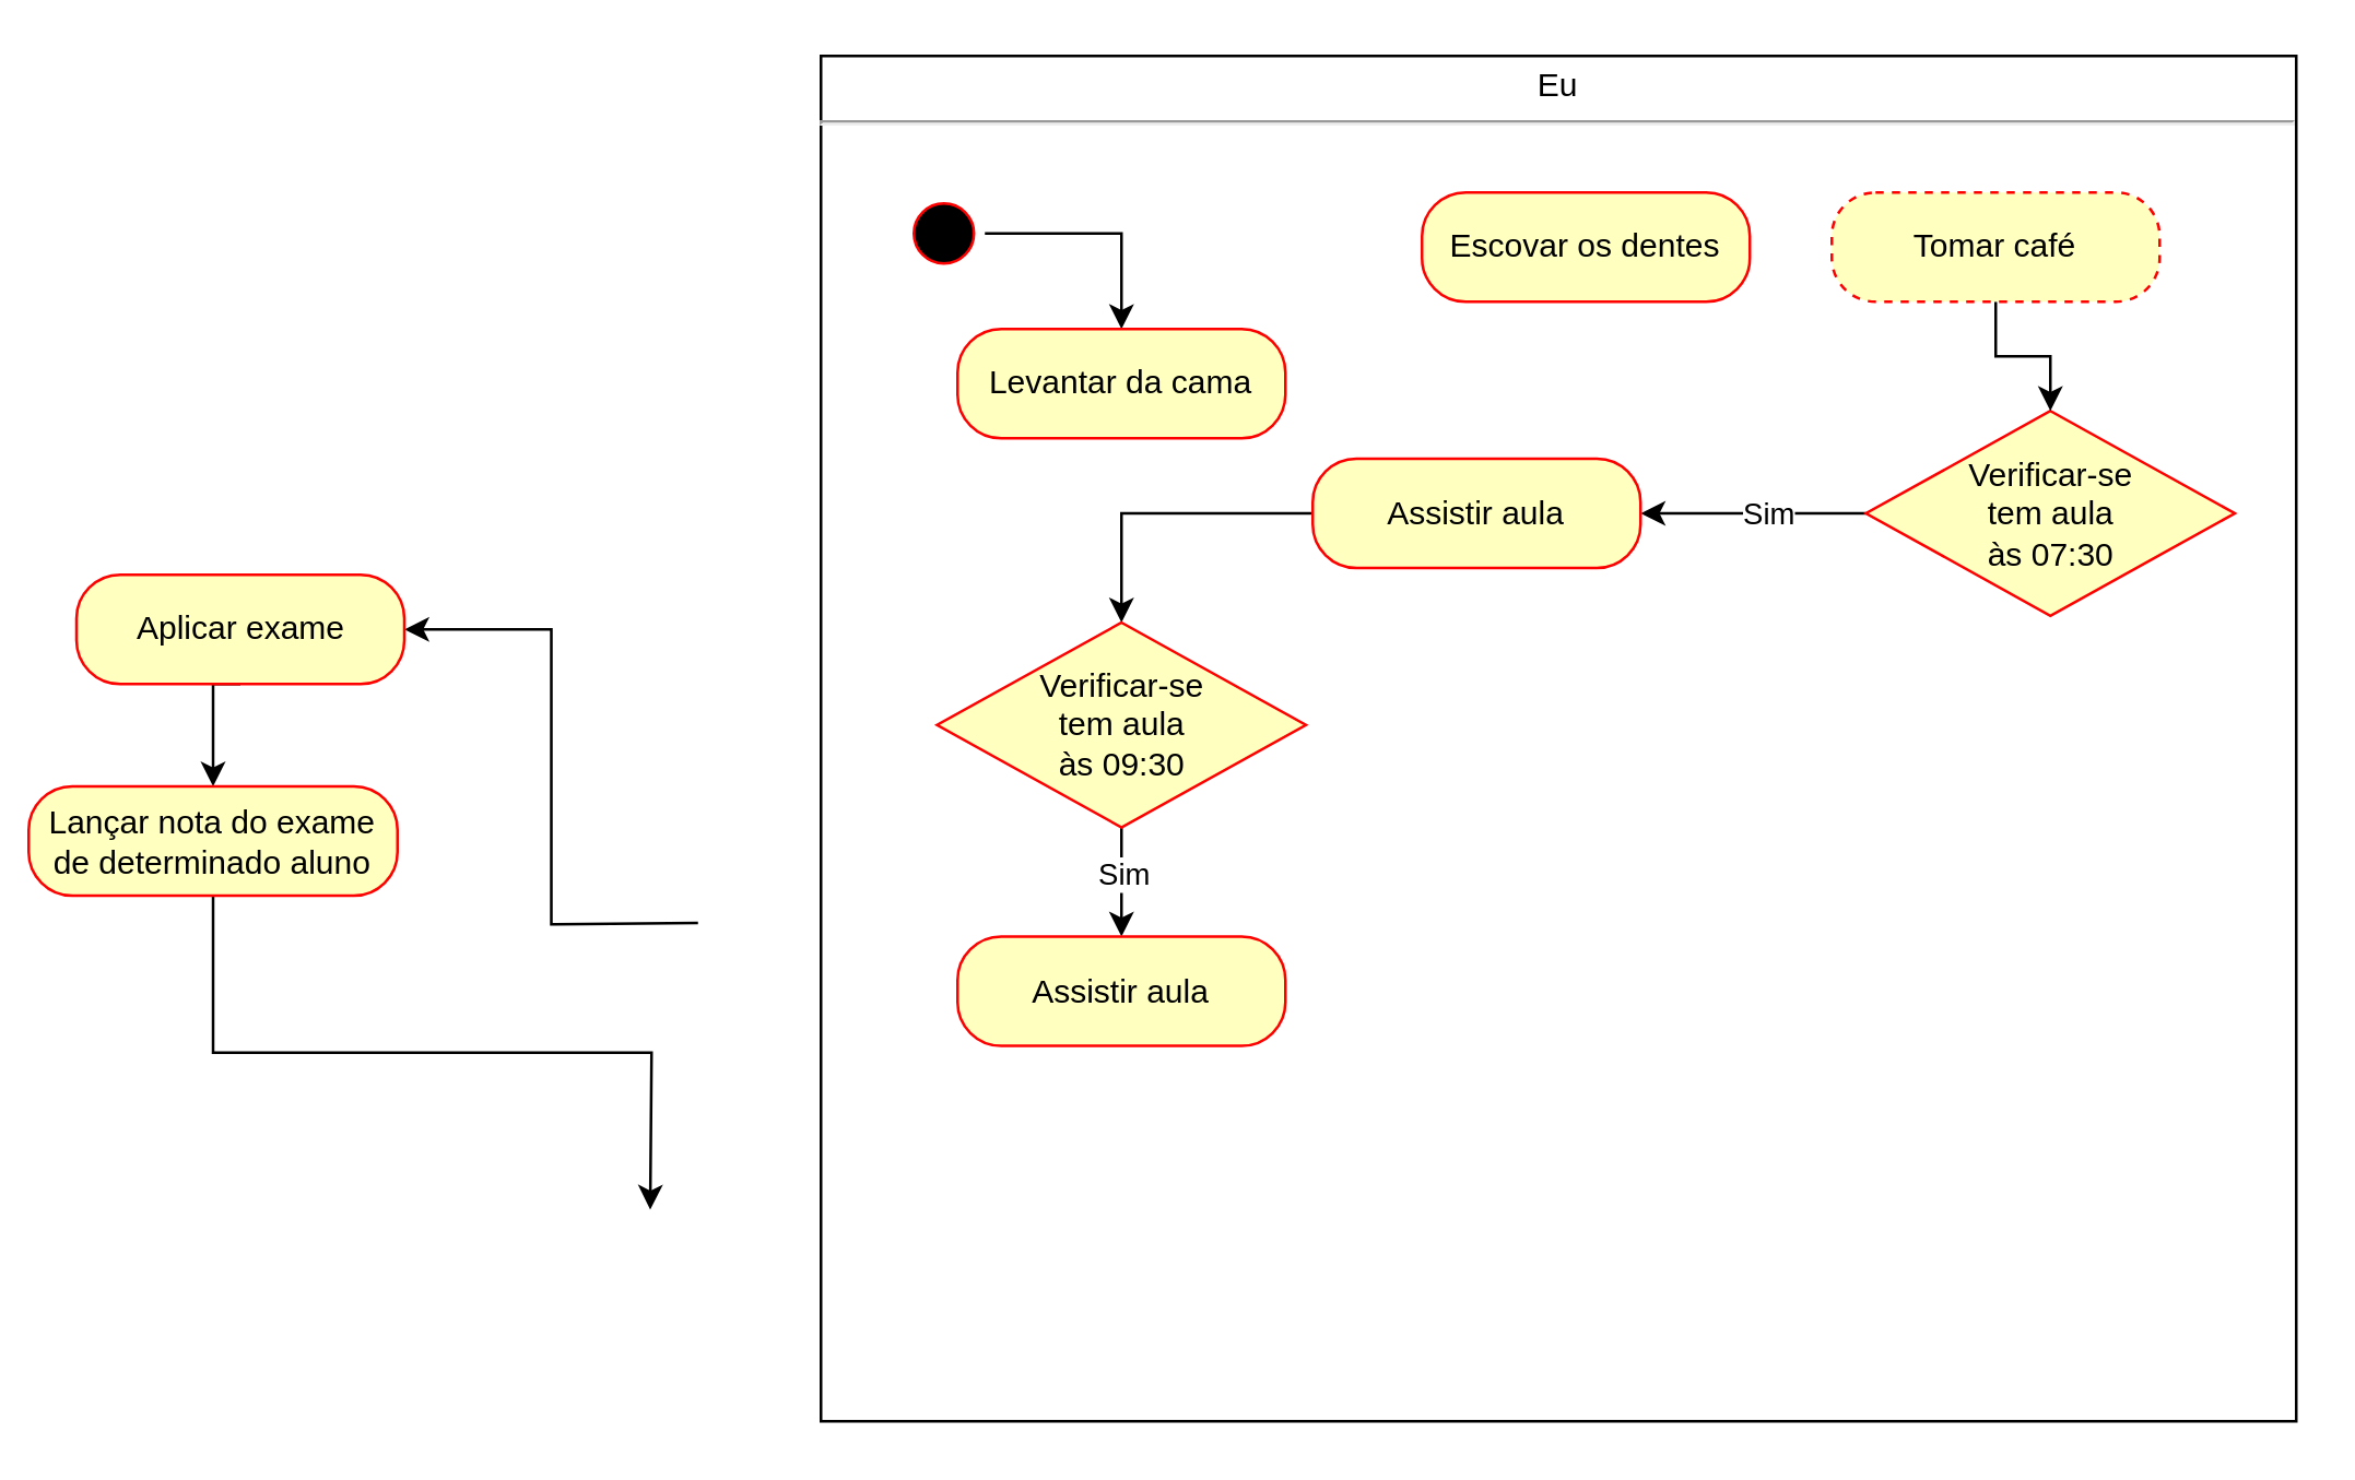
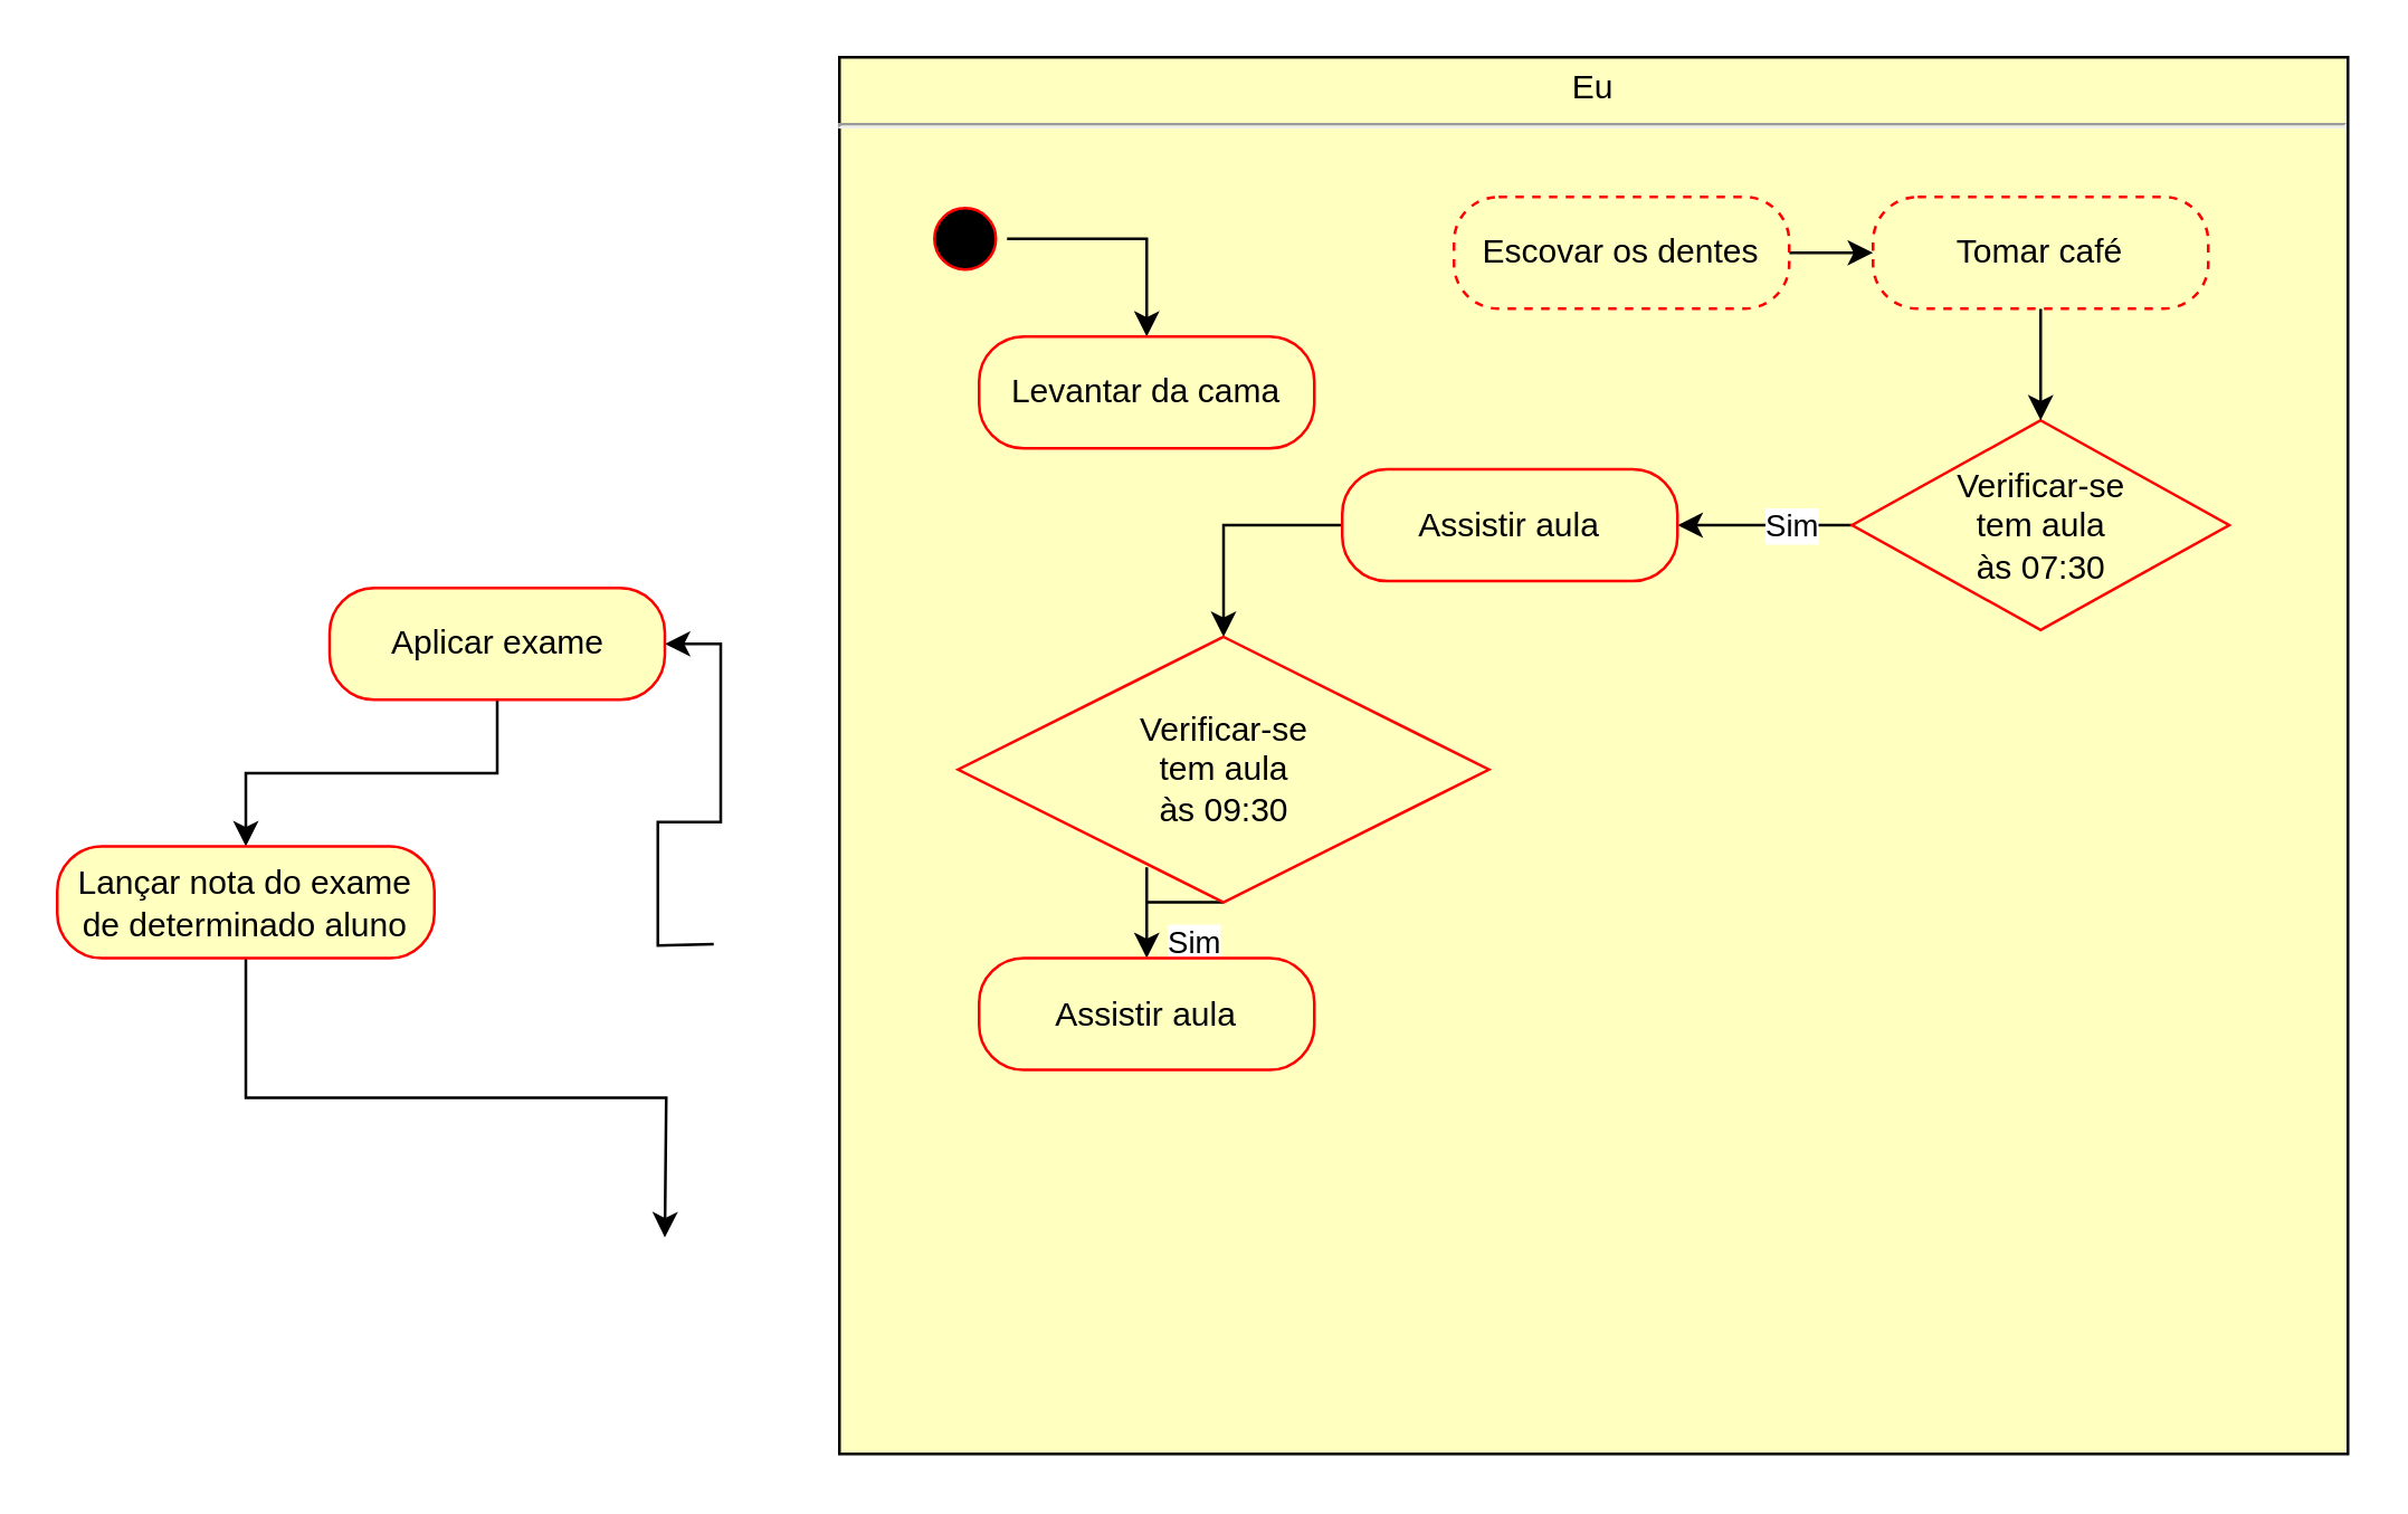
- <mxCell id="15" value="Escovar os dentes" style="rounded=1;whiteSpace=wrap;html=1;arcSize=40;fontColor=#000000;fillColor=#ffffc0;strokeColor=#ff0000;" vertex="1" parent="1"><mxGeometry x="520" y="70" width="120" height="40" as="geometry" /></mxCell>
+ <mxCell id="15" value="Escovar os dentes" style="rounded=1;whiteSpace=wrap;html=1;arcSize=40;fontColor=#000000;fillColor=#ffffc0;strokeColor=#ff0000;dashed=1;" vertex="1" parent="1"><mxGeometry x="520" y="70" width="120" height="40" as="geometry" /></mxCell>
+ <mxCell id="14" style="edgeStyle=orthogonalEdgeStyle;rounded=0;orthogonalLoop=1;jettySize=auto;html=1;exitX=1;exitY=0.5;exitDx=0;exitDy=0;entryX=0;entryY=0.5;entryDx=0;entryDy=0;" edge="1" parent="1" source="15" target="17"><mxGeometry relative="1" as="geometry" /></mxCell>
- <mxCell id="13" value="Verificar-se &lt;br&gt;tem aula&lt;br&gt;às 07:30" style="rhombus;whiteSpace=wrap;html=1;fillColor=#ffffc0;strokeColor=#ff0000;" vertex="1" parent="1"><mxGeometry x="682.5" y="150" width="135" height="75" as="geometry" /></mxCell>
+ <mxCell id="13" value="Verificar-se &lt;br&gt;tem aula&lt;br&gt;às 07:30" style="rhombus;whiteSpace=wrap;html=1;fillColor=#ffffc0;strokeColor=#ff0000;" vertex="1" parent="1"><mxGeometry x="662.5" y="150" width="135" height="75" as="geometry" /></mxCell>
- <mxCell id="8" value="Aplicar exame" style="rounded=1;whiteSpace=wrap;html=1;arcSize=40;fontColor=#000000;fillColor=#ffffc0;strokeColor=#ff0000;" vertex="1" parent="1"><mxGeometry x="27.5" y="210" width="120" height="40" as="geometry" /></mxCell>
+ <mxCell id="8" value="Aplicar exame" style="rounded=1;whiteSpace=wrap;html=1;arcSize=40;fontColor=#000000;fillColor=#ffffc0;strokeColor=#ff0000;" vertex="1" parent="1"><mxGeometry x="117.5" y="210" width="120" height="40" as="geometry" /></mxCell>
- <mxCell id="22" value="Verificar-se &lt;br&gt;tem aula&lt;br&gt;às 09:30" style="rhombus;whiteSpace=wrap;html=1;fillColor=#ffffc0;strokeColor=#ff0000;" vertex="1" parent="1"><mxGeometry x="342.5" y="227.5" width="135" height="75" as="geometry" /></mxCell>
+ <mxCell id="22" value="Verificar-se &lt;br&gt;tem aula&lt;br&gt;às 09:30" style="rhombus;whiteSpace=wrap;html=1;fillColor=#ffffc0;strokeColor=#ff0000;" vertex="1" parent="1"><mxGeometry x="342.5" y="227.5" width="190" height="95" as="geometry" /></mxCell>
- <mxCell id="2" value="&lt;p style=&quot;margin: 4px 0px 0px ; text-align: center&quot;&gt;Eu&lt;/p&gt;&lt;hr&gt;&lt;p style=&quot;margin: 0px ; margin-left: 8px&quot;&gt;&lt;br&gt;&lt;/p&gt;" style="verticalAlign=top;align=left;overflow=fill;fontSize=12;fontFamily=Helvetica;html=1;" vertex="1" parent="1"><mxGeometry x="300" y="20" width="540" height="500" as="geometry" /></mxCell>
+ <mxCell id="2" value="&lt;p style=&quot;margin: 4px 0px 0px ; text-align: center&quot;&gt;Eu&lt;/p&gt;&lt;hr&gt;&lt;p style=&quot;margin: 0px ; margin-left: 8px&quot;&gt;&lt;br&gt;&lt;/p&gt;" style="verticalAlign=top;align=left;overflow=fill;fontSize=12;fontFamily=Helvetica;html=1;fillColor=#ffffc0;" vertex="1" parent="1"><mxGeometry x="300" y="20" width="540" height="500" as="geometry" /></mxCell>
- <mxCell id="10" value="Lançar nota do exame de determinado aluno" style="rounded=1;whiteSpace=wrap;html=1;arcSize=40;fontColor=#000000;fillColor=#ffffc0;strokeColor=#ff0000;" vertex="1" parent="1"><mxGeometry x="10" y="287.5" width="135" height="40" as="geometry" /></mxCell>
+ <mxCell id="10" value="Lançar nota do exame de determinado aluno" style="rounded=1;whiteSpace=wrap;html=1;arcSize=40;fontColor=#000000;fillColor=#ffffc0;strokeColor=#ff0000;" vertex="1" parent="1"><mxGeometry x="20" y="302.5" width="135" height="40" as="geometry" /></mxCell>
